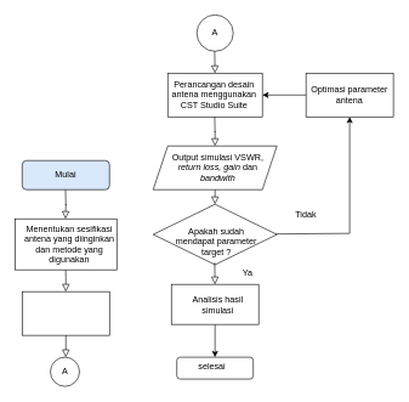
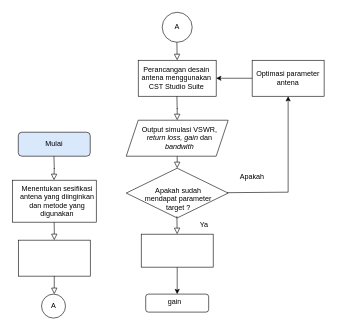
- <mxCell id="33" value="Tidak" style="text;html=1;align=center;verticalAlign=middle;whiteSpace=wrap;rounded=0;movable=1;resizable=1;rotatable=1;deletable=1;editable=1;locked=0;connectable=1;" vertex="1" parent="1"><mxGeometry x="390" y="280" width="60" height="30" as="geometry" /></mxCell>
+ <mxCell id="33" value="Apakah" style="text;html=1;align=center;verticalAlign=middle;whiteSpace=wrap;rounded=0;movable=1;resizable=1;rotatable=1;deletable=1;editable=1;locked=0;connectable=1;" vertex="1" parent="1"><mxGeometry x="390" y="280" width="60" height="30" as="geometry" /></mxCell>
- <mxCell id="30" value="Analisis hasil simulasi" style="text;html=1;align=center;verticalAlign=middle;whiteSpace=wrap;rounded=0;movable=1;resizable=1;rotatable=1;deletable=1;editable=1;locked=0;connectable=1;" vertex="1" parent="1"><mxGeometry x="243.75" y="405" width="110" height="25" as="geometry" /></mxCell>
- <mxCell id="31" value="selesai" style="text;html=1;align=center;verticalAlign=middle;whiteSpace=wrap;rounded=0;movable=1;resizable=1;rotatable=1;deletable=1;editable=1;locked=0;connectable=1;" vertex="1" parent="1"><mxGeometry x="236.25" y="490" width="110" height="25" as="geometry" /></mxCell>
+ <mxCell id="31" value="gain" style="text;html=1;align=center;verticalAlign=middle;whiteSpace=wrap;rounded=0;movable=1;resizable=1;rotatable=1;deletable=1;editable=1;locked=0;connectable=1;" vertex="1" parent="1"><mxGeometry x="236.25" y="490" width="110" height="25" as="geometry" /></mxCell>
